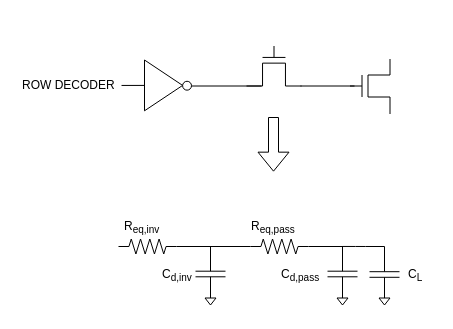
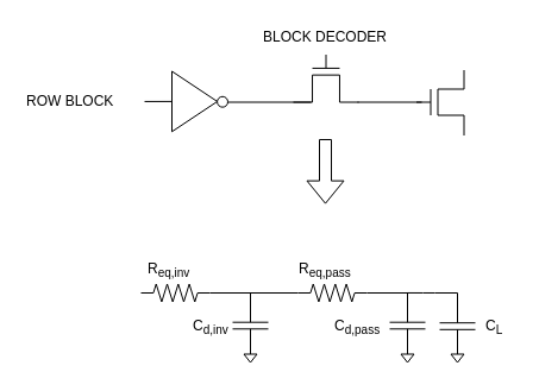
+ <mxCell id="33" value="BLOCK DECODER" style="text;html=1;resizable=0;points=[];autosize=1;align=left;verticalAlign=top;spacingTop=-4;" parent="1" vertex="1"><mxGeometry x="219" y="20.5" width="120" height="20" as="geometry" /></mxCell>
- <mxCell id="32" value="ROW DECODER" style="text;html=1;resizable=0;points=[];autosize=1;align=left;verticalAlign=top;spacingTop=-4;" parent="1" vertex="1"><mxGeometry x="20" y="75" width="105" height="20" as="geometry" /></mxCell>
+ <mxCell id="32" value="ROW BLOCK" style="text;html=1;resizable=0;points=[];autosize=1;align=left;verticalAlign=top;spacingTop=-4;" parent="1" vertex="1"><mxGeometry x="20" y="75" width="105" height="20" as="geometry" /></mxCell>
